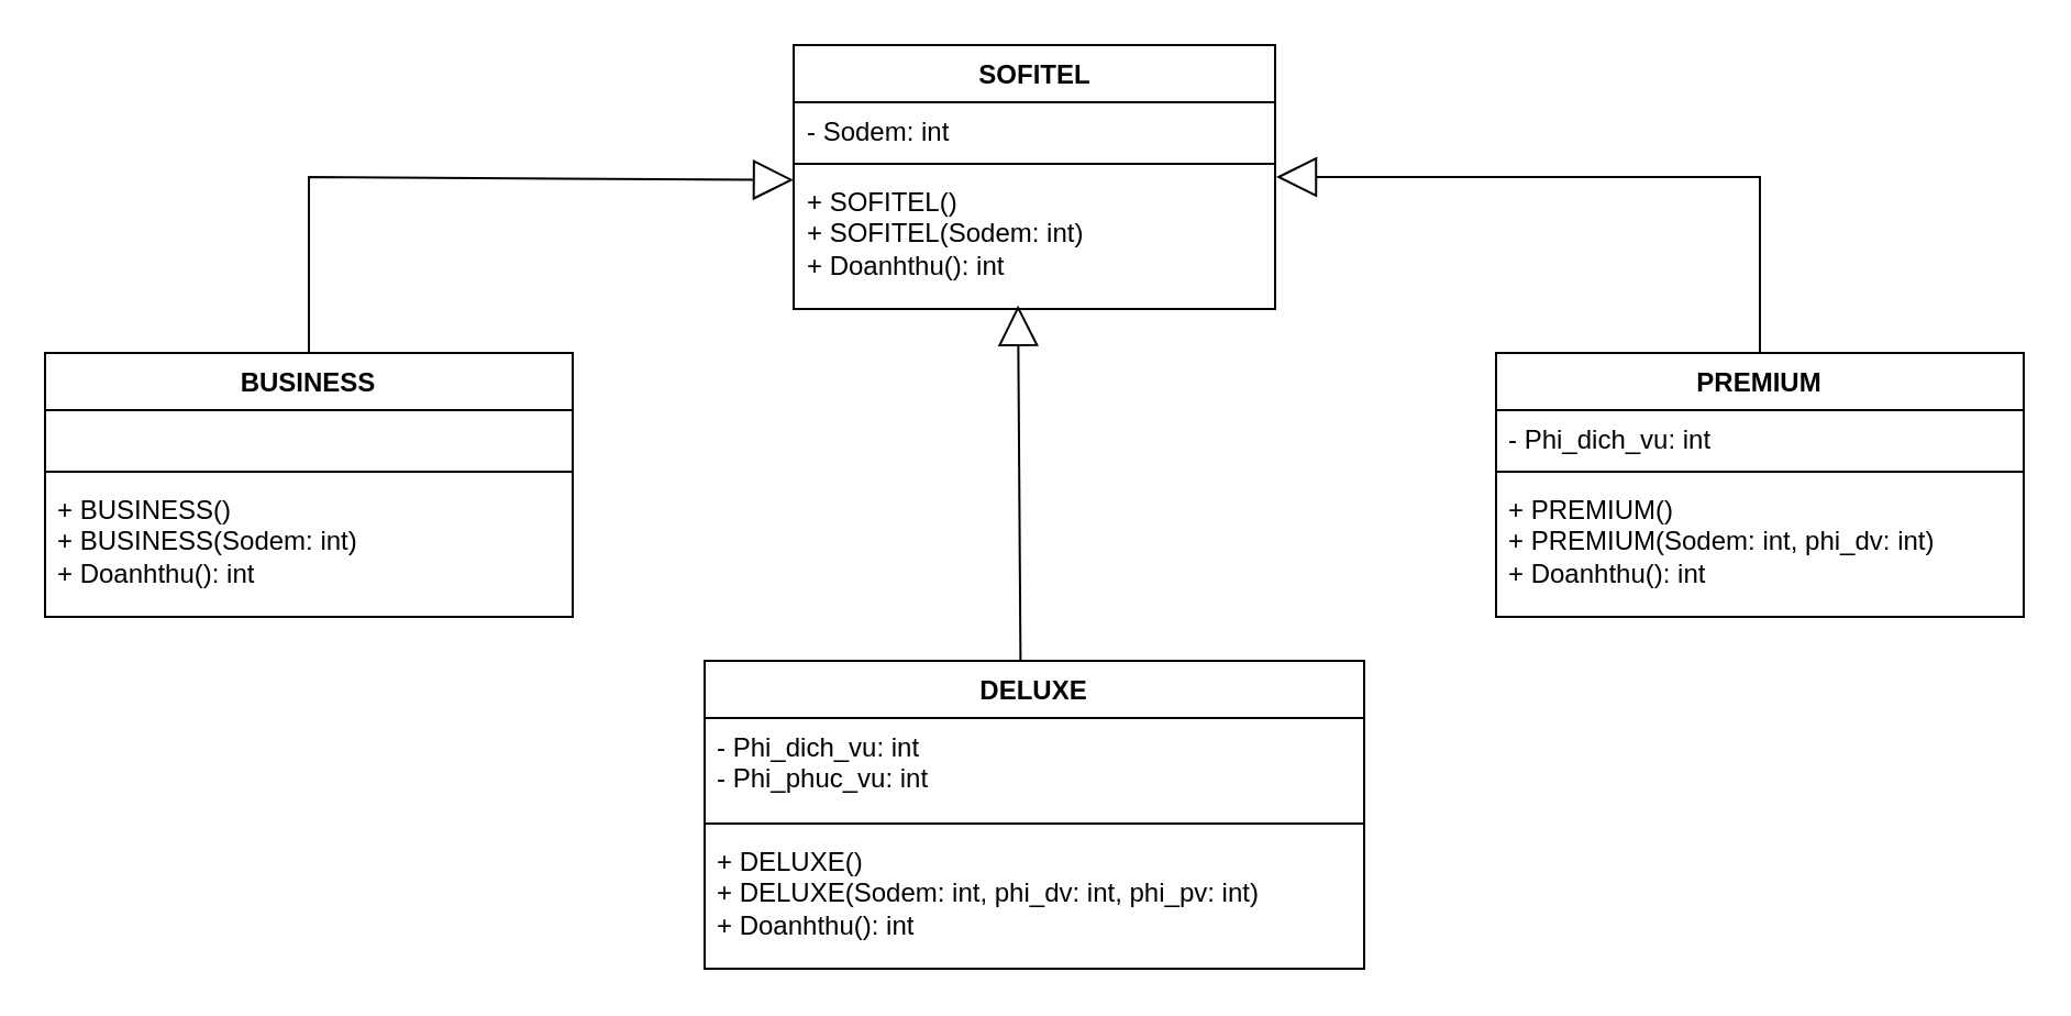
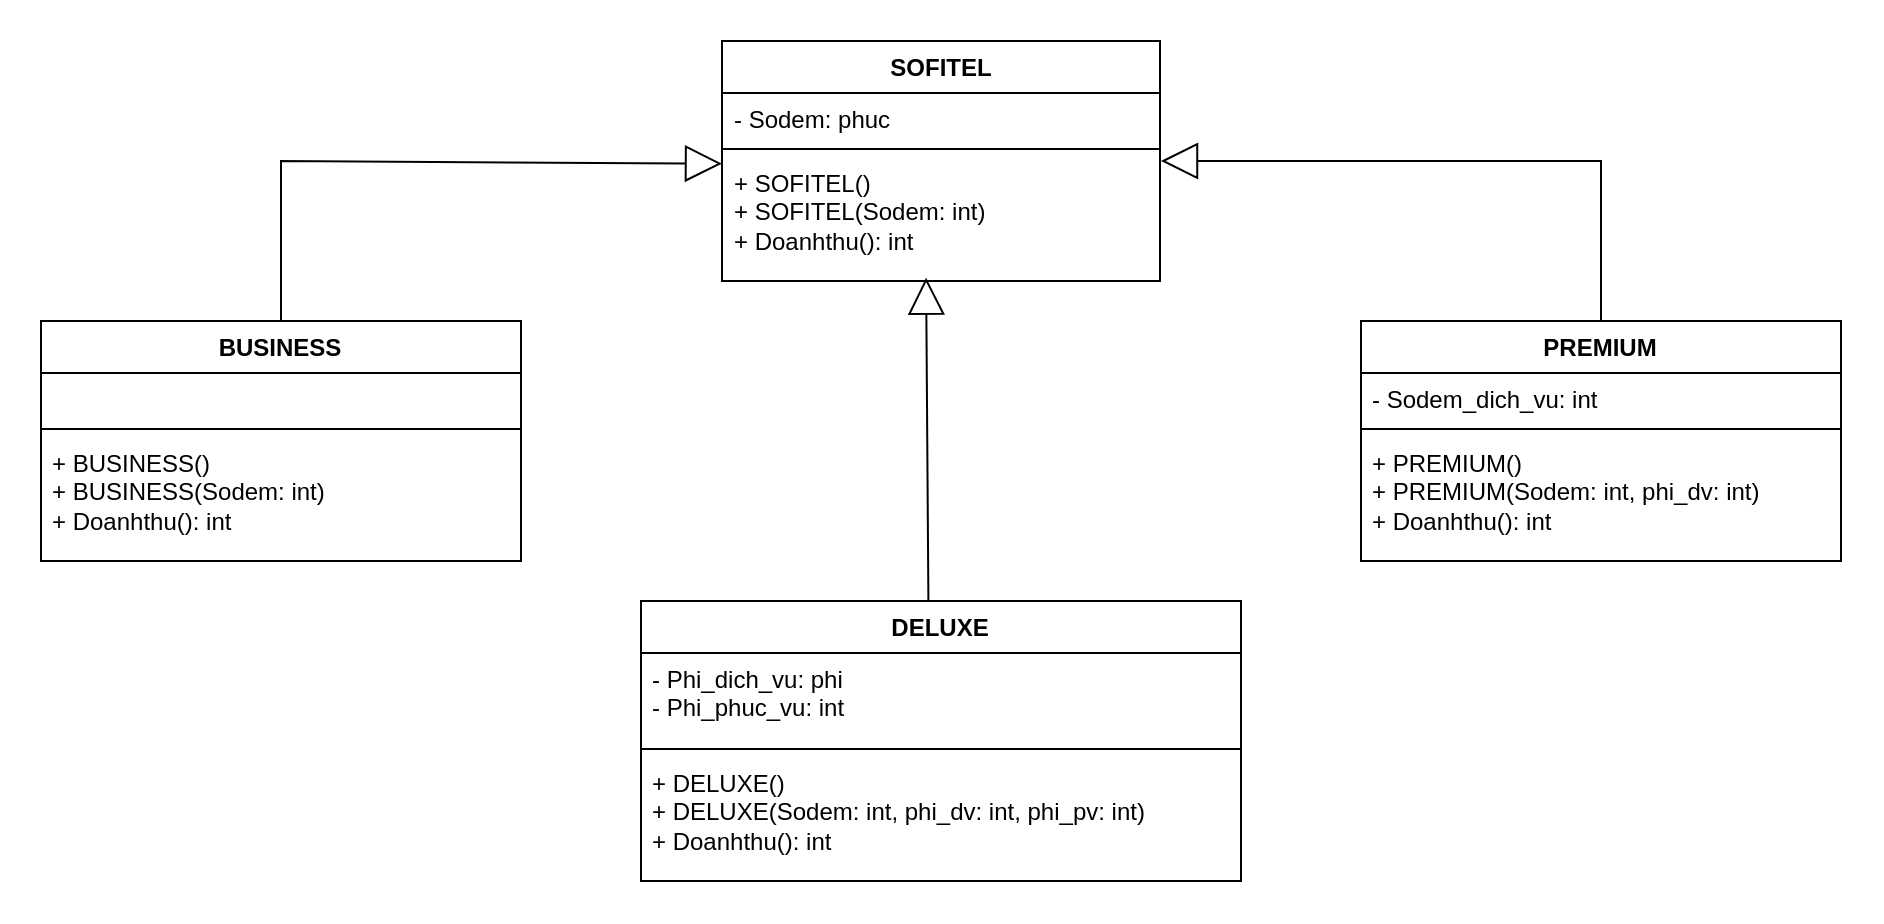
- <mxCell id="3" value="- Sodem: int&lt;div&gt;&lt;br/&gt;&lt;/div&gt;" style="text;strokeColor=none;fillColor=none;align=left;verticalAlign=top;spacingLeft=4;spacingRight=4;overflow=hidden;rotatable=0;points=[[0,0.5],[1,0.5]];portConstraint=eastwest;whiteSpace=wrap;html=1;" vertex="1" parent="2"><mxGeometry y="26" width="219" height="24" as="geometry" /></mxCell>
+ <mxCell id="3" value="- Sodem: phuc&lt;div&gt;&lt;br/&gt;&lt;/div&gt;" style="text;strokeColor=none;fillColor=none;align=left;verticalAlign=top;spacingLeft=4;spacingRight=4;overflow=hidden;rotatable=0;points=[[0,0.5],[1,0.5]];portConstraint=eastwest;whiteSpace=wrap;html=1;" vertex="1" parent="2"><mxGeometry y="26" width="219" height="24" as="geometry" /></mxCell>
- <mxCell id="7" value="- Phi_dich_vu: int" style="text;strokeColor=none;fillColor=none;align=left;verticalAlign=top;spacingLeft=4;spacingRight=4;overflow=hidden;rotatable=0;points=[[0,0.5],[1,0.5]];portConstraint=eastwest;whiteSpace=wrap;html=1;" vertex="1" parent="6"><mxGeometry y="26" width="240" height="24" as="geometry" /></mxCell>
+ <mxCell id="7" value="- Sodem_dich_vu: int" style="text;strokeColor=none;fillColor=none;align=left;verticalAlign=top;spacingLeft=4;spacingRight=4;overflow=hidden;rotatable=0;points=[[0,0.5],[1,0.5]];portConstraint=eastwest;whiteSpace=wrap;html=1;" vertex="1" parent="6"><mxGeometry y="26" width="240" height="24" as="geometry" /></mxCell>
- <mxCell id="11" value="- Phi_dich_vu: int&lt;div&gt;- Phi_phuc_vu: int&lt;/div&gt;" style="text;strokeColor=none;fillColor=none;align=left;verticalAlign=top;spacingLeft=4;spacingRight=4;overflow=hidden;rotatable=0;points=[[0,0.5],[1,0.5]];portConstraint=eastwest;whiteSpace=wrap;html=1;" vertex="1" parent="10"><mxGeometry y="26" width="300" height="44" as="geometry" /></mxCell>
+ <mxCell id="11" value="- Phi_dich_vu: phi&lt;div&gt;- Phi_phuc_vu: int&lt;/div&gt;" style="text;strokeColor=none;fillColor=none;align=left;verticalAlign=top;spacingLeft=4;spacingRight=4;overflow=hidden;rotatable=0;points=[[0,0.5],[1,0.5]];portConstraint=eastwest;whiteSpace=wrap;html=1;" vertex="1" parent="10"><mxGeometry y="26" width="300" height="44" as="geometry" /></mxCell>
